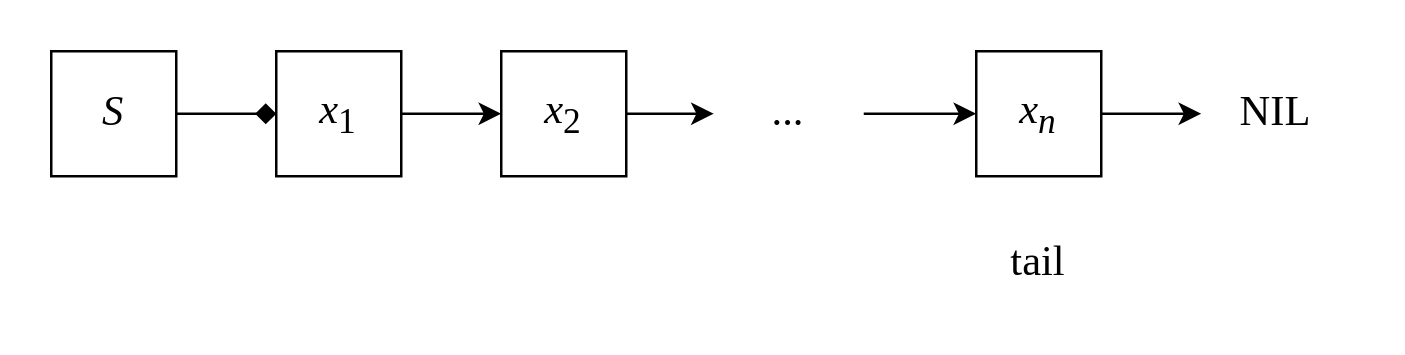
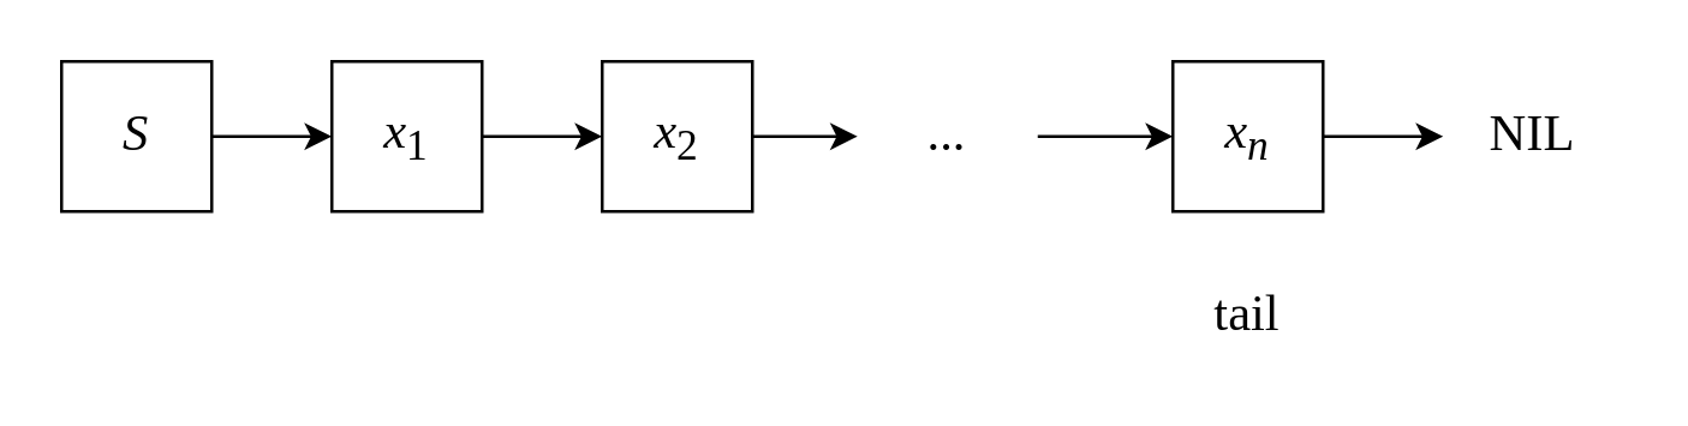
- <mxCell id="2" style="edgeStyle=orthogonalEdgeStyle;rounded=0;orthogonalLoop=1;jettySize=auto;html=1;exitX=1;exitY=0.5;exitDx=0;exitDy=0;entryX=0;entryY=0.5;entryDx=0;entryDy=0;fontFamily=Times New Roman;fontSize=17;endArrow=diamond;" edge="1" parent="1" source="3" target="5"><mxGeometry relative="1" as="geometry" /></mxCell>
+ <mxCell id="2" style="edgeStyle=orthogonalEdgeStyle;rounded=0;orthogonalLoop=1;jettySize=auto;html=1;exitX=1;exitY=0.5;exitDx=0;exitDy=0;entryX=0;entryY=0.5;entryDx=0;entryDy=0;fontFamily=Times New Roman;fontSize=17;" edge="1" parent="1" source="3" target="5"><mxGeometry relative="1" as="geometry" /></mxCell>
